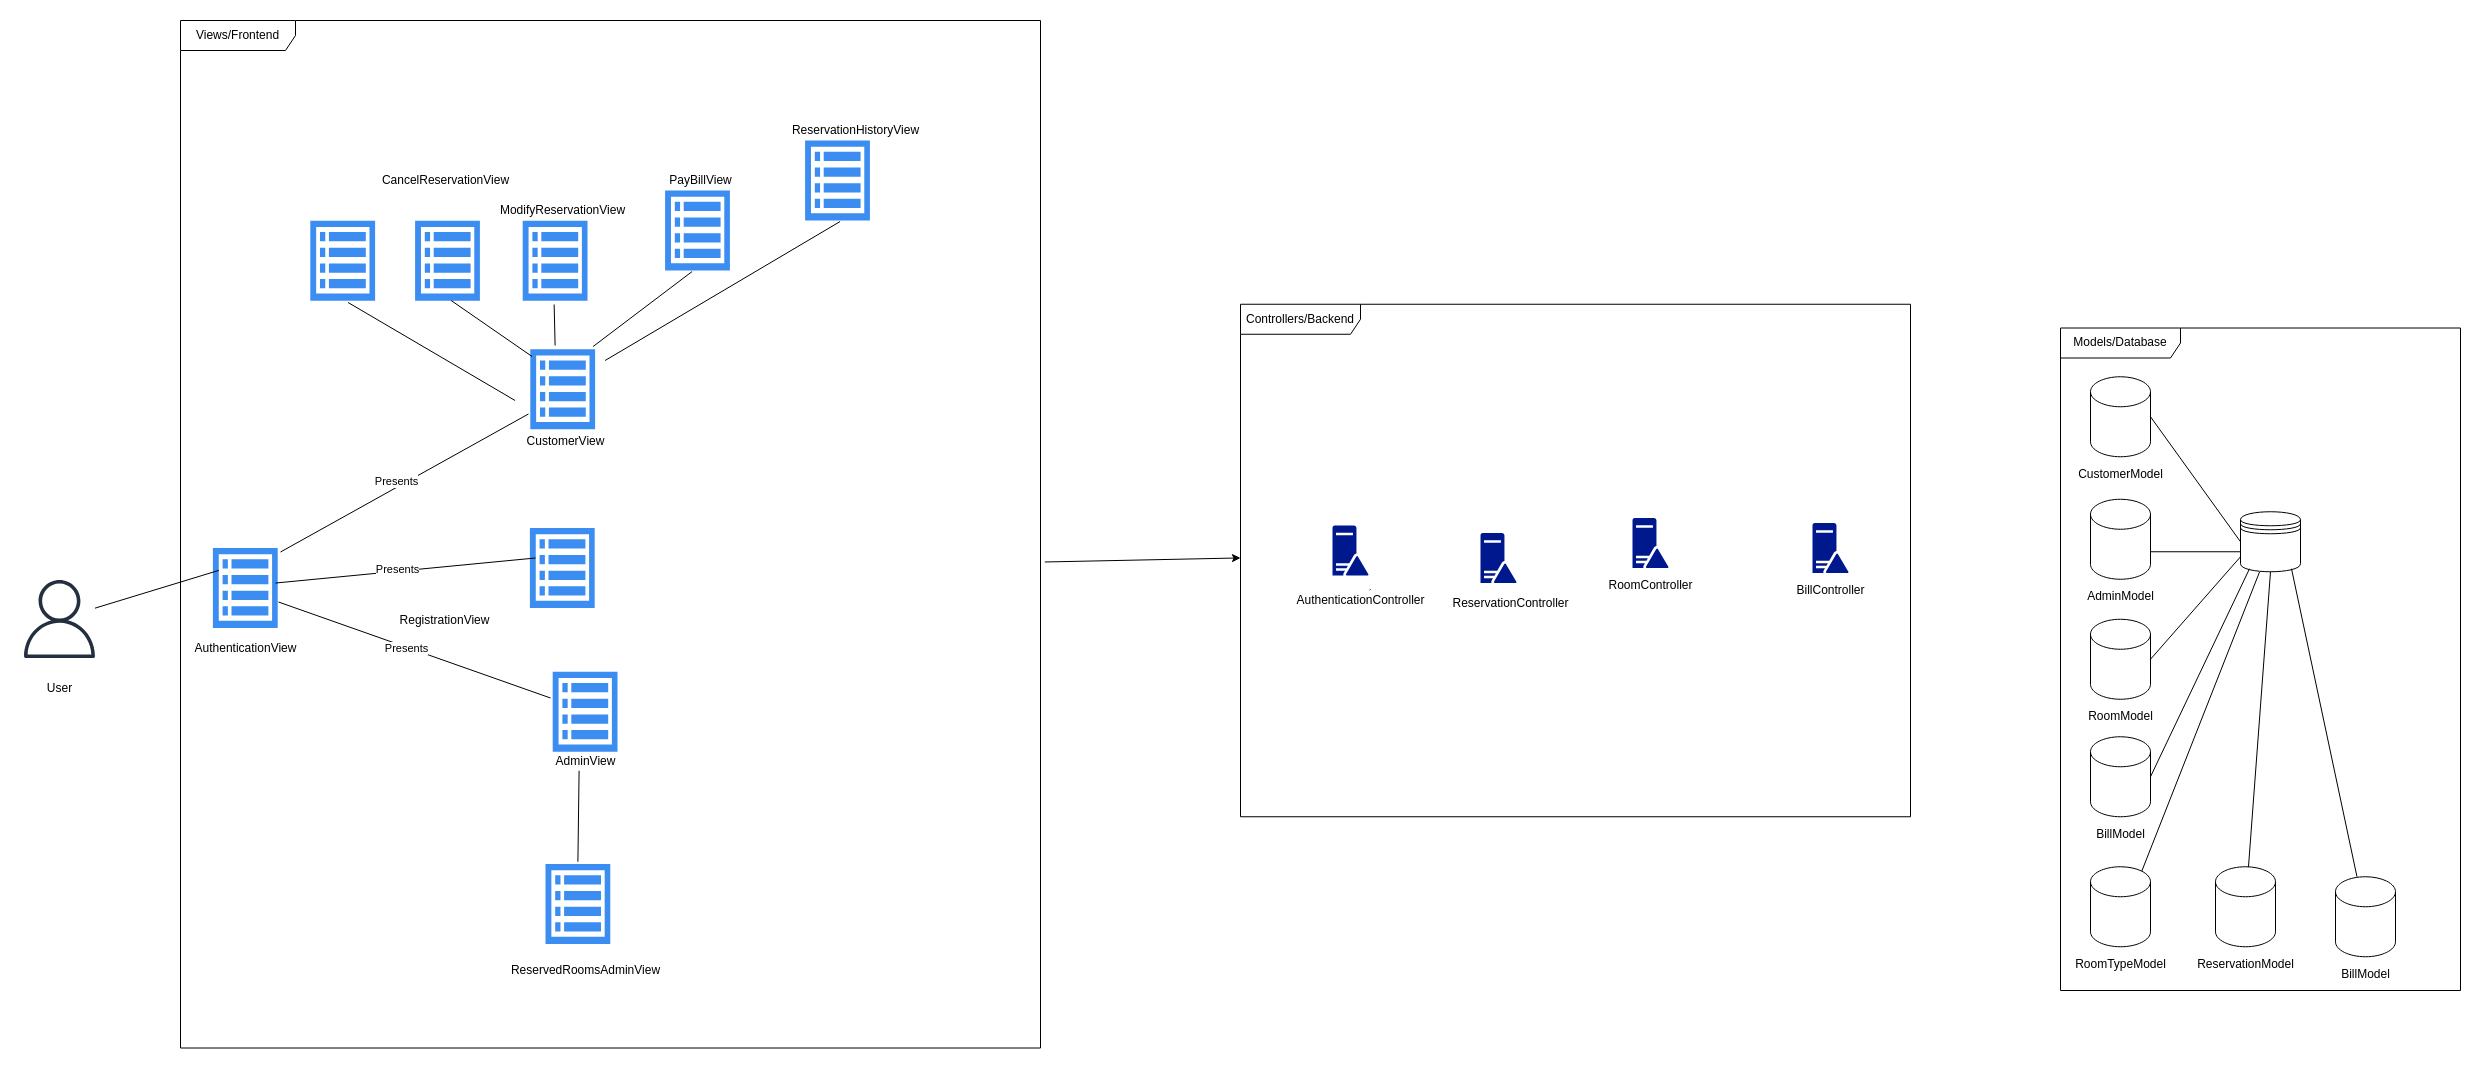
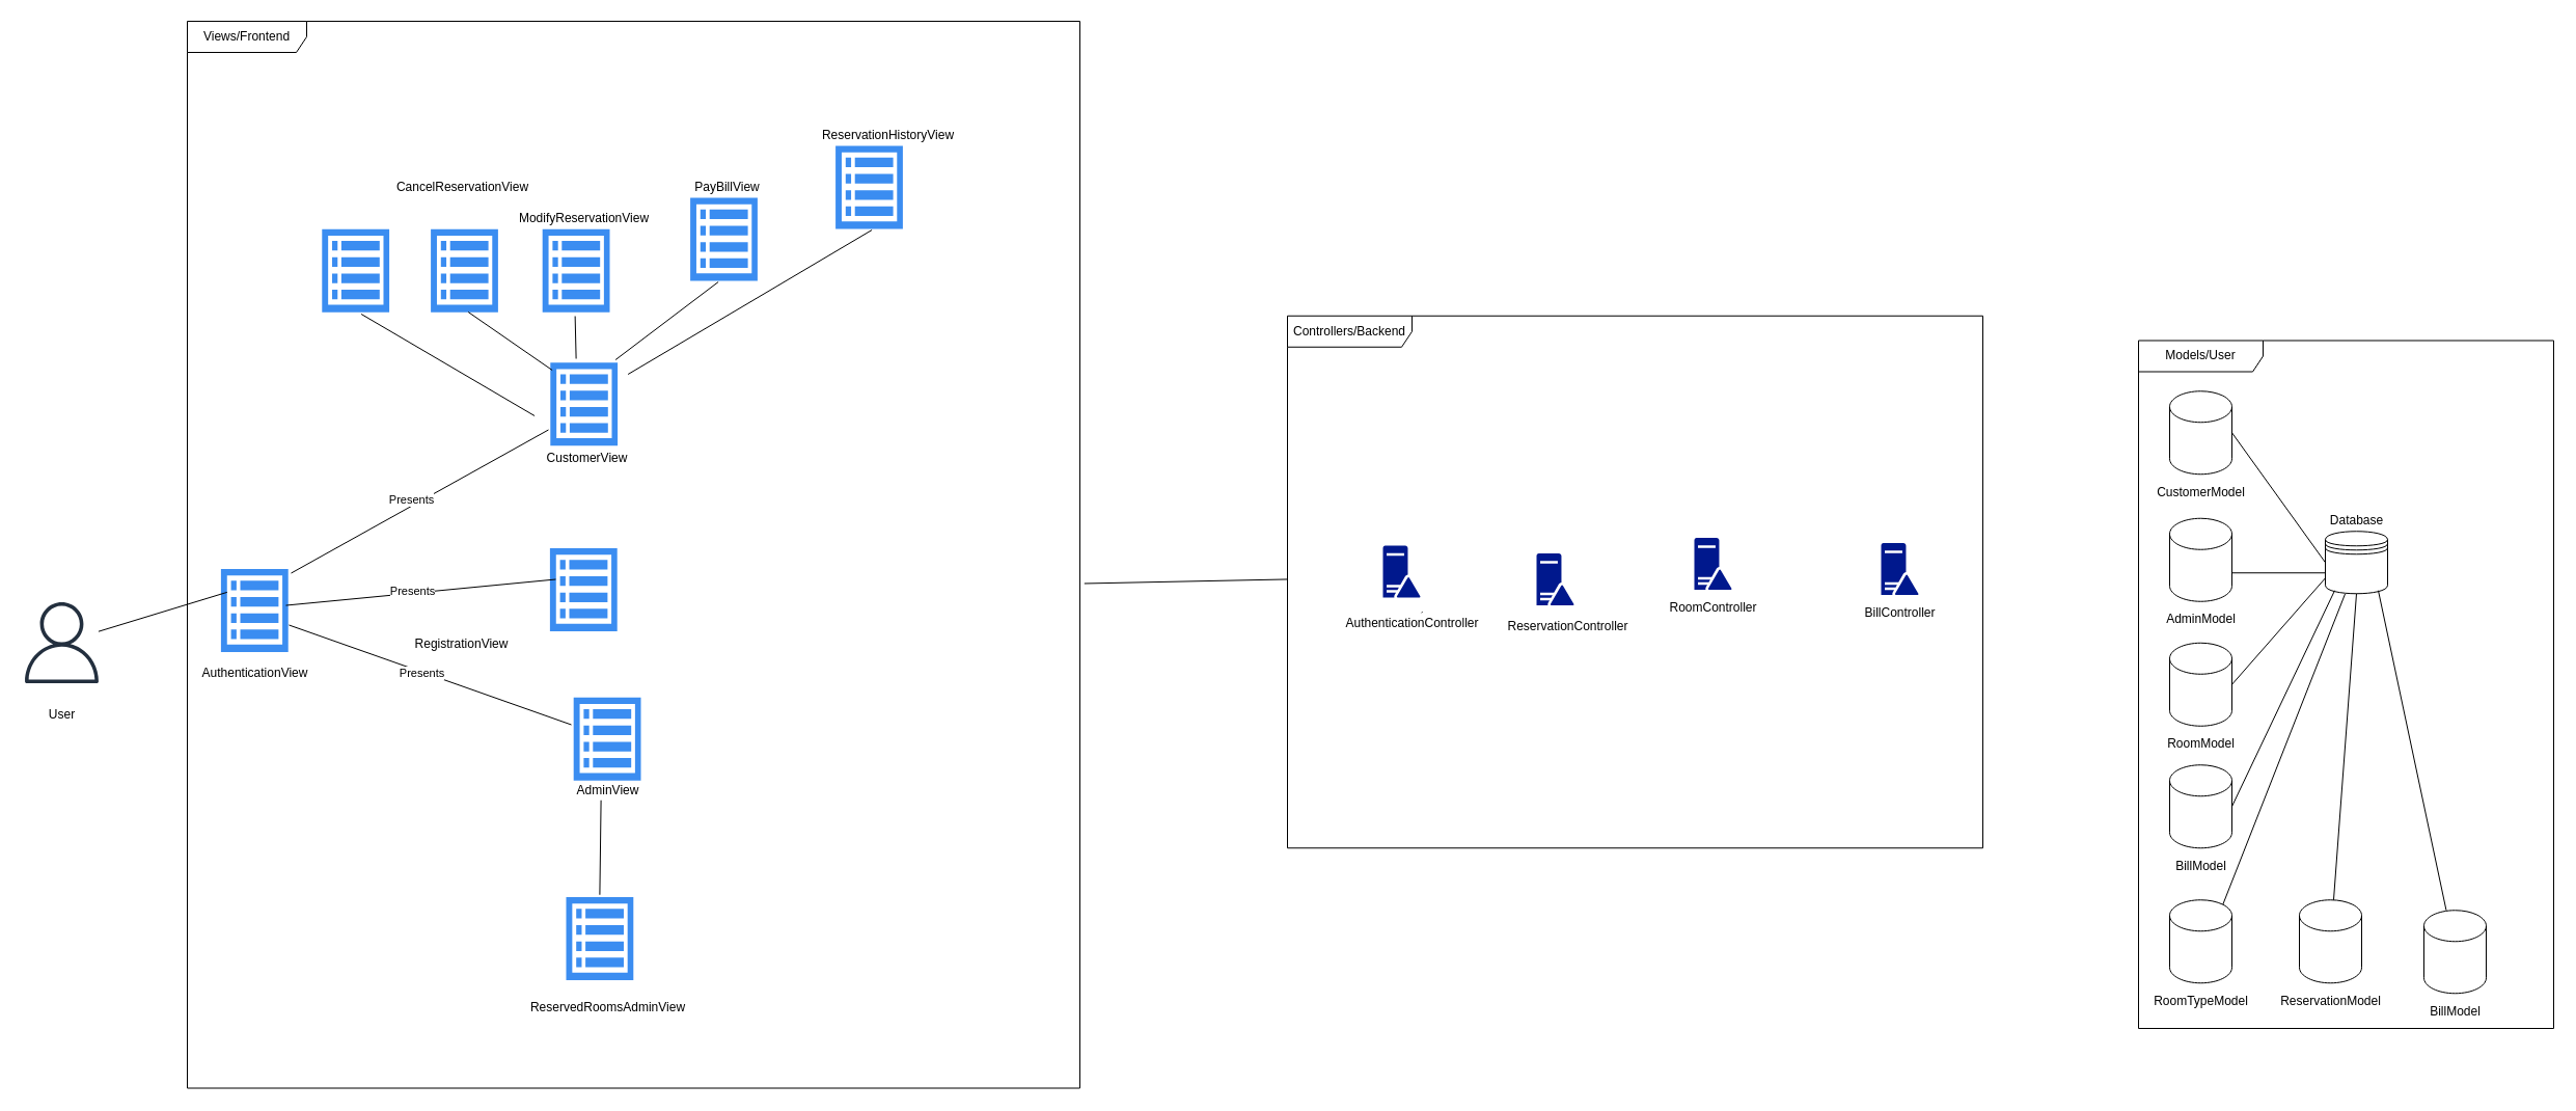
- <mxCell id="3" value="Models/Database" style="shape=umlFrame;whiteSpace=wrap;html=1;width=120;height=30;" parent="1" vertex="1"><mxGeometry x="2060" y="327.5" width="400" height="662.5" as="geometry" /></mxCell>
+ <mxCell id="3" value="Models/User" style="shape=umlFrame;whiteSpace=wrap;html=1;width=120;height=30;" parent="1" vertex="1"><mxGeometry x="2060" y="327.5" width="400" height="662.5" as="geometry" /></mxCell>
+ <mxCell id="28" value="Database" style="text;html=1;align=center;verticalAlign=middle;resizable=0;points=[];autosize=1;" parent="1" vertex="1"><mxGeometry x="2235" y="491.25" width="70" height="20" as="geometry" /></mxCell>
- <mxCell id="71" value="" style="endArrow=classic;html=1;exitX=1.005;exitY=0.527;exitDx=0;exitDy=0;exitPerimeter=0;entryX=0;entryY=0.495;entryDx=0;entryDy=0;entryPerimeter=0;" edge="1" parent="1" source="2" target="4"><mxGeometry width="50" height="50" relative="1" as="geometry"><mxPoint x="1920" y="614.075" as="sourcePoint" /><mxPoint x="2068" y="615.088" as="targetPoint" /></mxGeometry></mxCell>
+ <mxCell id="71" value="" style="endArrow=none;html=1;exitX=1.005;exitY=0.527;exitDx=0;exitDy=0;exitPerimeter=0;entryX=0;entryY=0.495;entryDx=0;entryDy=0;entryPerimeter=0;" edge="1" parent="1" source="2" target="4"><mxGeometry width="50" height="50" relative="1" as="geometry"><mxPoint x="1920" y="614.075" as="sourcePoint" /><mxPoint x="2068" y="615.088" as="targetPoint" /></mxGeometry></mxCell>
